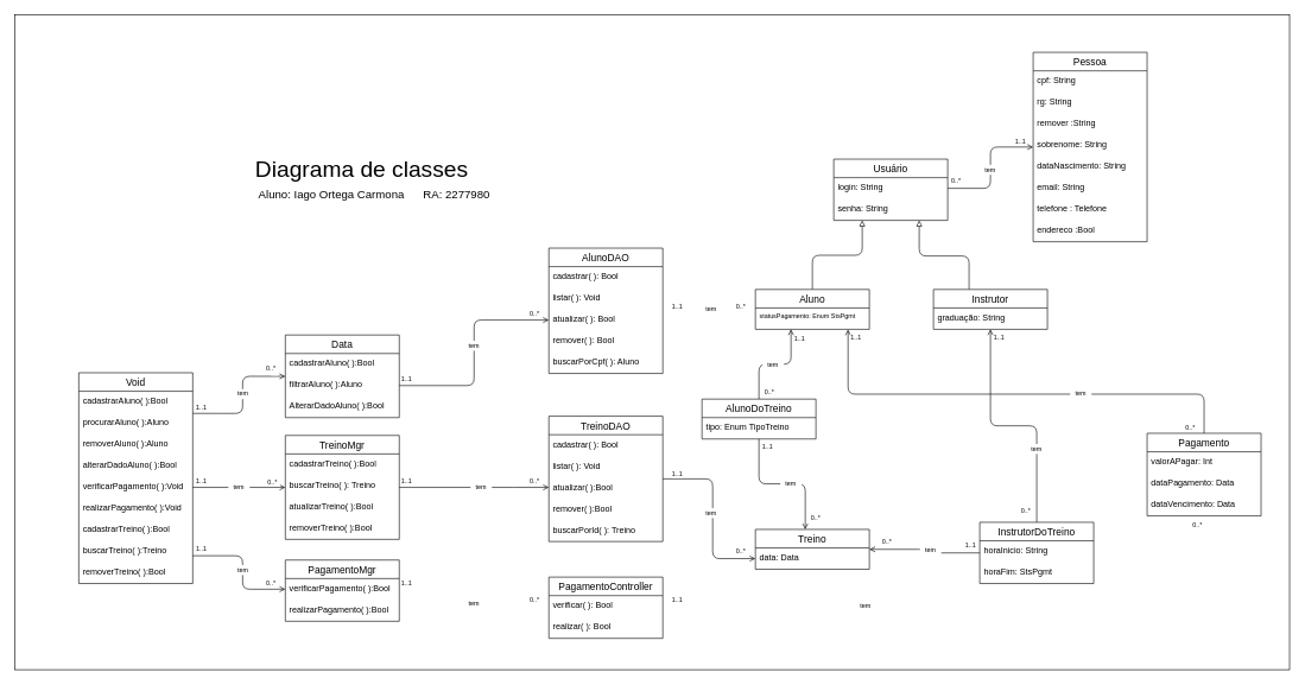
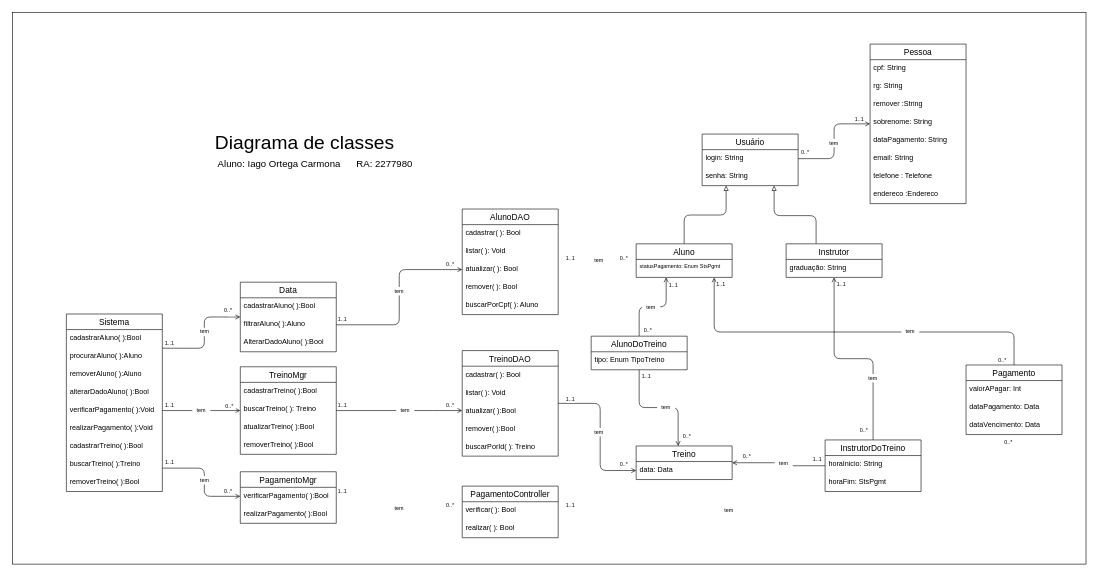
- <mxCell id="9" value="dataNascimento: String" style="text;strokeColor=none;fillColor=none;spacingLeft=4;spacingRight=4;overflow=hidden;rotatable=0;points=[[0,0.5],[1,0.5]];portConstraint=eastwest;fontSize=12;" parent="4" vertex="1"><mxGeometry y="146" width="160" height="30" as="geometry" /></mxCell>
+ <mxCell id="9" value="dataPagamento: String" style="text;strokeColor=none;fillColor=none;spacingLeft=4;spacingRight=4;overflow=hidden;rotatable=0;points=[[0,0.5],[1,0.5]];portConstraint=eastwest;fontSize=12;" parent="4" vertex="1"><mxGeometry y="146" width="160" height="30" as="geometry" /></mxCell>
- <mxCell id="12" value="endereco :Bool" style="text;strokeColor=none;fillColor=none;spacingLeft=4;spacingRight=4;overflow=hidden;rotatable=0;points=[[0,0.5],[1,0.5]];portConstraint=eastwest;fontSize=12;" parent="4" vertex="1"><mxGeometry y="236" width="160" height="30" as="geometry" /></mxCell>
+ <mxCell id="12" value="endereco :Endereco" style="text;strokeColor=none;fillColor=none;spacingLeft=4;spacingRight=4;overflow=hidden;rotatable=0;points=[[0,0.5],[1,0.5]];portConstraint=eastwest;fontSize=12;" parent="4" vertex="1"><mxGeometry y="236" width="160" height="30" as="geometry" /></mxCell>
- <mxCell id="19" value="Void" style="swimlane;fontStyle=0;childLayout=stackLayout;horizontal=1;startSize=26;horizontalStack=0;resizeParent=1;resizeParentMax=0;resizeLast=0;collapsible=1;marginBottom=0;align=center;fontSize=14;" parent="1" vertex="1"><mxGeometry x="110" y="523" width="160" height="296" as="geometry" /></mxCell>
+ <mxCell id="19" value="Sistema" style="swimlane;fontStyle=0;childLayout=stackLayout;horizontal=1;startSize=26;horizontalStack=0;resizeParent=1;resizeParentMax=0;resizeLast=0;collapsible=1;marginBottom=0;align=center;fontSize=14;" parent="1" vertex="1"><mxGeometry x="110" y="523" width="160" height="296" as="geometry" /></mxCell>
